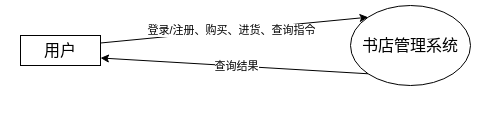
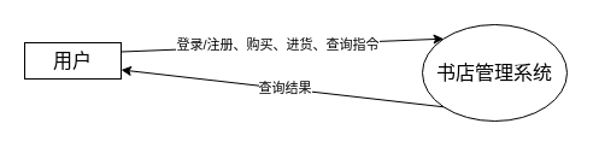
- <mxCell id="3" value="&lt;font style=&quot;font-size: 16px;&quot;&gt;书店管理系统&lt;/font&gt;" style="ellipse;whiteSpace=wrap;html=1;" parent="1" vertex="1"><mxGeometry x="350" y="5" width="120" height="80" as="geometry" /></mxCell>
+ <mxCell id="3" value="&lt;font style=&quot;font-size: 16px;&quot;&gt;书店管理系统&lt;/font&gt;" style="ellipse;whiteSpace=wrap;html=1;" parent="1" vertex="1"><mxGeometry x="350" y="20" width="120" height="80" as="geometry" /></mxCell>
